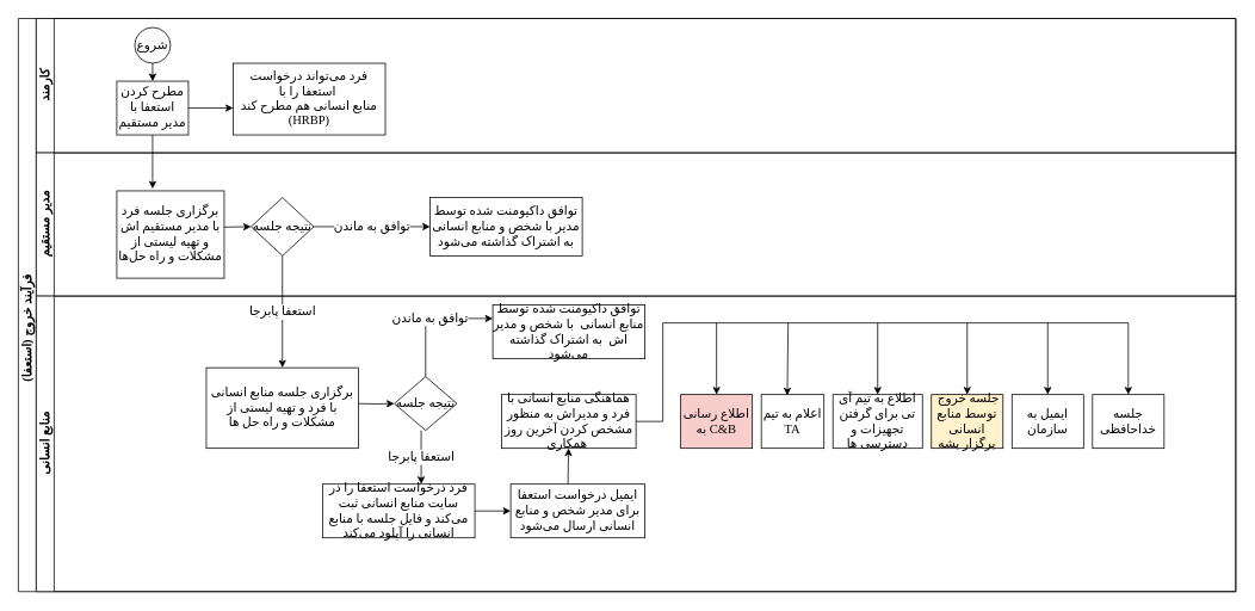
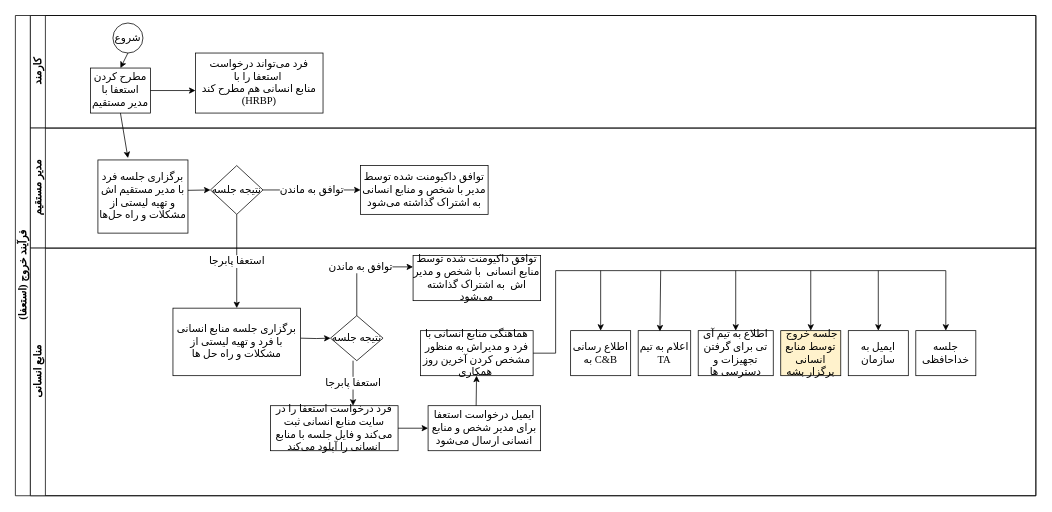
- <mxCell id="5" value="مطرح کردن استعفا با مدیر مستقیم" style="rounded=0;whiteSpace=wrap;html=1;fontFamily=B Nazanin;fontSize=14;fontColor=#000000;align=center;fontSource=http%3A%2F%2Fawebfont.ir%2Ffonts%3Fcat_id%3D1%26file_id%3D1069%26file_type%3Dttf;" parent="3" vertex="1"><mxGeometry x="90" y="70" width="80" height="60" as="geometry" /></mxCell>
+ <mxCell id="5" value="مطرح کردن استعفا با مدیر مستقیم" style="rounded=0;whiteSpace=wrap;html=1;fontFamily=B Nazanin;fontSize=14;fontColor=#000000;align=center;fontSource=http%3A%2F%2Fawebfont.ir%2Ffonts%3Fcat_id%3D1%26file_id%3D1069%26file_type%3Dttf;" parent="3" vertex="1"><mxGeometry x="80" y="70" width="80" height="60" as="geometry" /></mxCell>
- <mxCell id="24" value="اطلاع رسانی به C&amp;amp;B" style="rounded=0;whiteSpace=wrap;html=1;fontFamily=B Nazanin;fontSize=14;fontColor=#000000;align=center;fontSource=http%3A%2F%2Fawebfont.ir%2Ffonts%3Fcat_id%3D1%26file_id%3D1069%26file_type%3Dttf;fillColor=#f8cecc;" parent="18" vertex="1"><mxGeometry x="720" y="110" width="80" height="60" as="geometry" /></mxCell>
+ <mxCell id="24" value="اطلاع رسانی به C&amp;amp;B" style="rounded=0;whiteSpace=wrap;html=1;fontFamily=B Nazanin;fontSize=14;fontColor=#000000;align=center;fontSource=http%3A%2F%2Fawebfont.ir%2Ffonts%3Fcat_id%3D1%26file_id%3D1069%26file_type%3Dttf;" parent="18" vertex="1"><mxGeometry x="720" y="110" width="80" height="60" as="geometry" /></mxCell>
